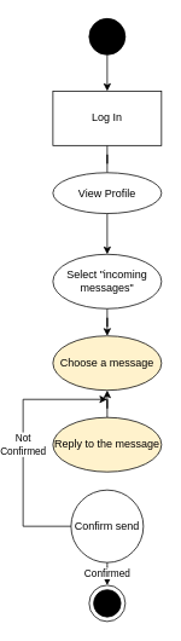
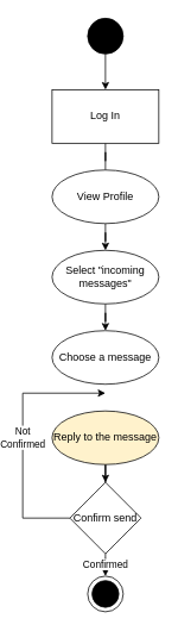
- <mxCell id="7" value="View Profile" style="ellipse;whiteSpace=wrap;html=1;fontFamily=Helvetica;fontSize=12;fontColor=#000000;align=center;strokeColor=#000000;fillColor=#FFFFFF;" vertex="1" parent="1"><mxGeometry x="53" y="190" width="120" height="45" as="geometry" /></mxCell>
+ <mxCell id="7" value="View Profile" style="ellipse;whiteSpace=wrap;html=1;fontFamily=Helvetica;fontSize=12;fontColor=#000000;align=center;strokeColor=#000000;fillColor=#FFFFFF;" vertex="1" parent="1"><mxGeometry x="53" y="190" width="120" height="60" as="geometry" /></mxCell>
- <mxCell id="10" value="Choose a message" style="ellipse;whiteSpace=wrap;html=1;fontFamily=Helvetica;fontSize=12;fontColor=#000000;align=center;strokeColor=#000000;fillColor=#fff2cc;" vertex="1" parent="1"><mxGeometry x="53" y="370" width="120" height="60" as="geometry" /></mxCell>
+ <mxCell id="10" value="Choose a message" style="ellipse;whiteSpace=wrap;html=1;fontFamily=Helvetica;fontSize=12;fontColor=#000000;align=center;strokeColor=#000000;fillColor=#FFFFFF;" vertex="1" parent="1"><mxGeometry x="53" y="370" width="120" height="60" as="geometry" /></mxCell>
- <mxCell id="11" style="edgeStyle=orthogonalEdgeStyle;rounded=0;orthogonalLoop=1;jettySize=auto;html=1;" edge="1" parent="1" source="12" target="10"><mxGeometry relative="1" as="geometry" /></mxCell>
+ <mxCell id="11" style="edgeStyle=orthogonalEdgeStyle;rounded=0;orthogonalLoop=1;jettySize=auto;html=1;entryX=0.5;entryY=0;entryDx=0;entryDy=0;" edge="1" parent="1" source="12" target="17"><mxGeometry relative="1" as="geometry" /></mxCell>
- <mxCell id="17" value="Confirm send" style="ellipse;whiteSpace=wrap;html=1;fillColor=none;" vertex="1" parent="1"><mxGeometry x="73" y="540" width="80" height="80" as="geometry" /></mxCell>
+ <mxCell id="17" value="Confirm send" style="rhombus;whiteSpace=wrap;html=1;fillColor=none;" vertex="1" parent="1"><mxGeometry x="73" y="540" width="80" height="80" as="geometry" /></mxCell>
